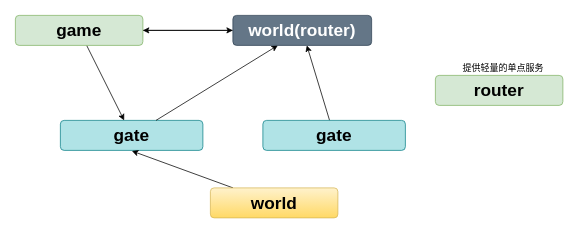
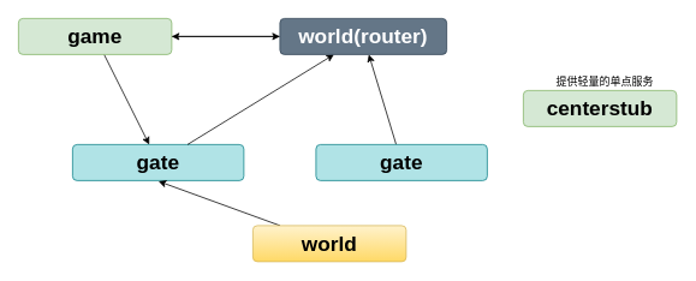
- <mxCell id="13" value="&lt;span style=&quot;font-size: 23px&quot;&gt;router&lt;/span&gt;" style="html=1;shadow=0;dashed=0;shape=mxgraph.bootstrap.rrect;rSize=5;strokeWidth=1;whiteSpace=wrap;align=center;verticalAlign=middle;spacingLeft=0;fontStyle=1;fontSize=14;spacing=5;fillColor=#d5e8d4;strokeColor=#82b366;" vertex="1" parent="1"><mxGeometry x="580" y="100" width="170" height="40" as="geometry" /></mxCell>
+ <mxCell id="13" value="&lt;span style=&quot;font-size: 23px&quot;&gt;centerstub&lt;/span&gt;" style="html=1;shadow=0;dashed=0;shape=mxgraph.bootstrap.rrect;rSize=5;strokeWidth=1;whiteSpace=wrap;align=center;verticalAlign=middle;spacingLeft=0;fontStyle=1;fontSize=14;spacing=5;fillColor=#d5e8d4;strokeColor=#82b366;" vertex="1" parent="1"><mxGeometry x="580" y="100" width="170" height="40" as="geometry" /></mxCell>
